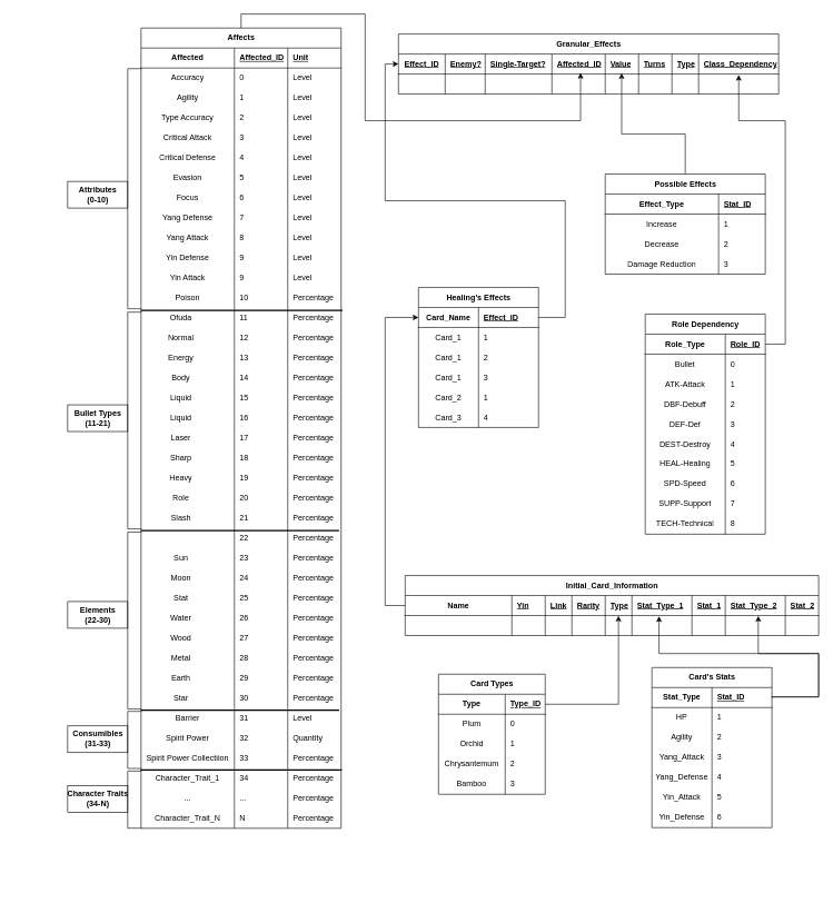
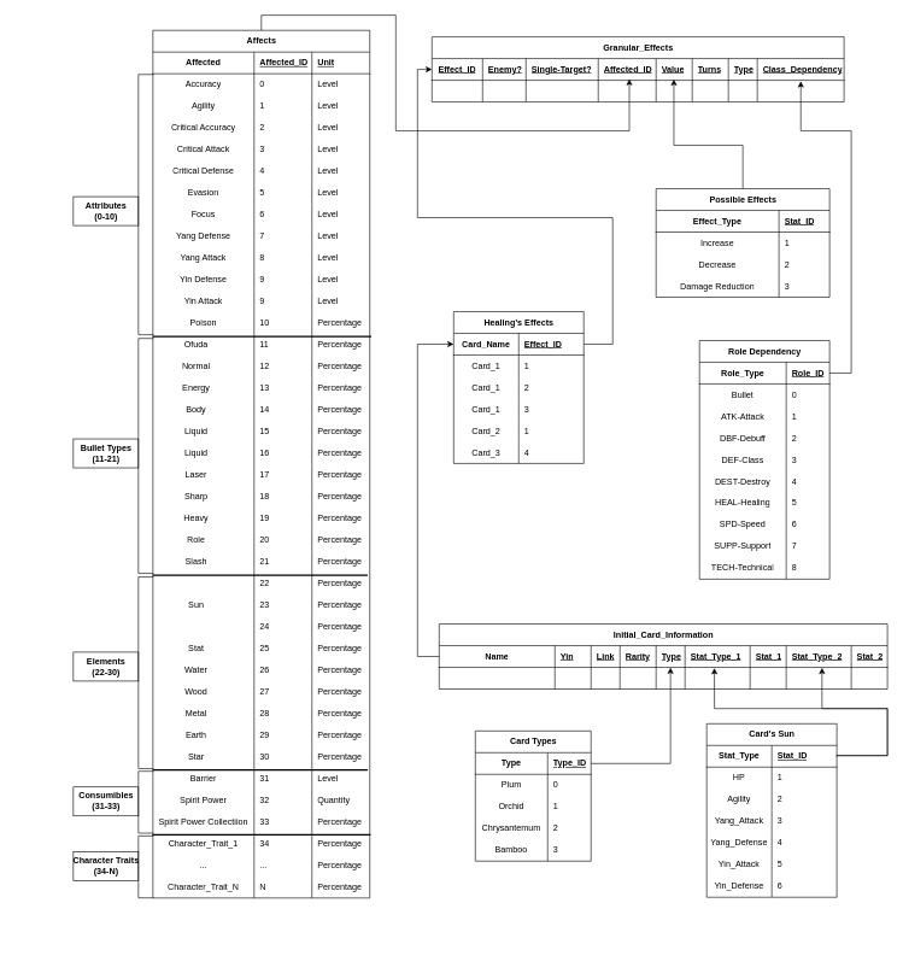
- <mxCell id="166" value="Type Accuracy" style="shape=partialRectangle;connectable=0;fillColor=none;top=0;left=0;bottom=0;right=0;editable=1;overflow=hidden;whiteSpace=wrap;html=1;" parent="165" vertex="1"><mxGeometry width="140" height="30" as="geometry"><mxRectangle width="140" height="30" as="alternateBounds" /></mxGeometry></mxCell>
+ <mxCell id="166" value="Critical Accuracy" style="shape=partialRectangle;connectable=0;fillColor=none;top=0;left=0;bottom=0;right=0;editable=1;overflow=hidden;whiteSpace=wrap;html=1;" parent="165" vertex="1"><mxGeometry width="140" height="30" as="geometry"><mxRectangle width="140" height="30" as="alternateBounds" /></mxGeometry></mxCell>
- <mxCell id="76" value="DEF-Def" style="shape=partialRectangle;connectable=0;fillColor=none;top=0;left=0;bottom=0;right=0;editable=1;overflow=hidden;whiteSpace=wrap;html=1;" parent="75" vertex="1"><mxGeometry width="120" height="30" as="geometry"><mxRectangle width="120" height="30" as="alternateBounds" /></mxGeometry></mxCell>
+ <mxCell id="76" value="DEF-Class" style="shape=partialRectangle;connectable=0;fillColor=none;top=0;left=0;bottom=0;right=0;editable=1;overflow=hidden;whiteSpace=wrap;html=1;" parent="75" vertex="1"><mxGeometry width="120" height="30" as="geometry"><mxRectangle width="120" height="30" as="alternateBounds" /></mxGeometry></mxCell>
- <mxCell id="321" value="Moon" style="shape=partialRectangle;connectable=0;fillColor=none;top=0;left=0;bottom=0;right=0;editable=1;overflow=hidden;whiteSpace=wrap;html=1;" parent="151" vertex="1"><mxGeometry x="44" y="811" width="120" height="30" as="geometry"><mxRectangle width="120" height="30" as="alternateBounds" /></mxGeometry></mxCell>
- <mxCell id="40" value="Card's Stats" style="shape=table;startSize=30;container=1;collapsible=1;childLayout=tableLayout;fixedRows=1;rowLines=0;fontStyle=1;align=center;resizeLast=1;html=1;" parent="1" vertex="1"><mxGeometry x="977" y="1000" width="180" height="240" as="geometry" /></mxCell>
+ <mxCell id="40" value="Card's Sun" style="shape=table;startSize=30;container=1;collapsible=1;childLayout=tableLayout;fixedRows=1;rowLines=0;fontStyle=1;align=center;resizeLast=1;html=1;" parent="1" vertex="1"><mxGeometry x="977" y="1000" width="180" height="240" as="geometry" /></mxCell>
